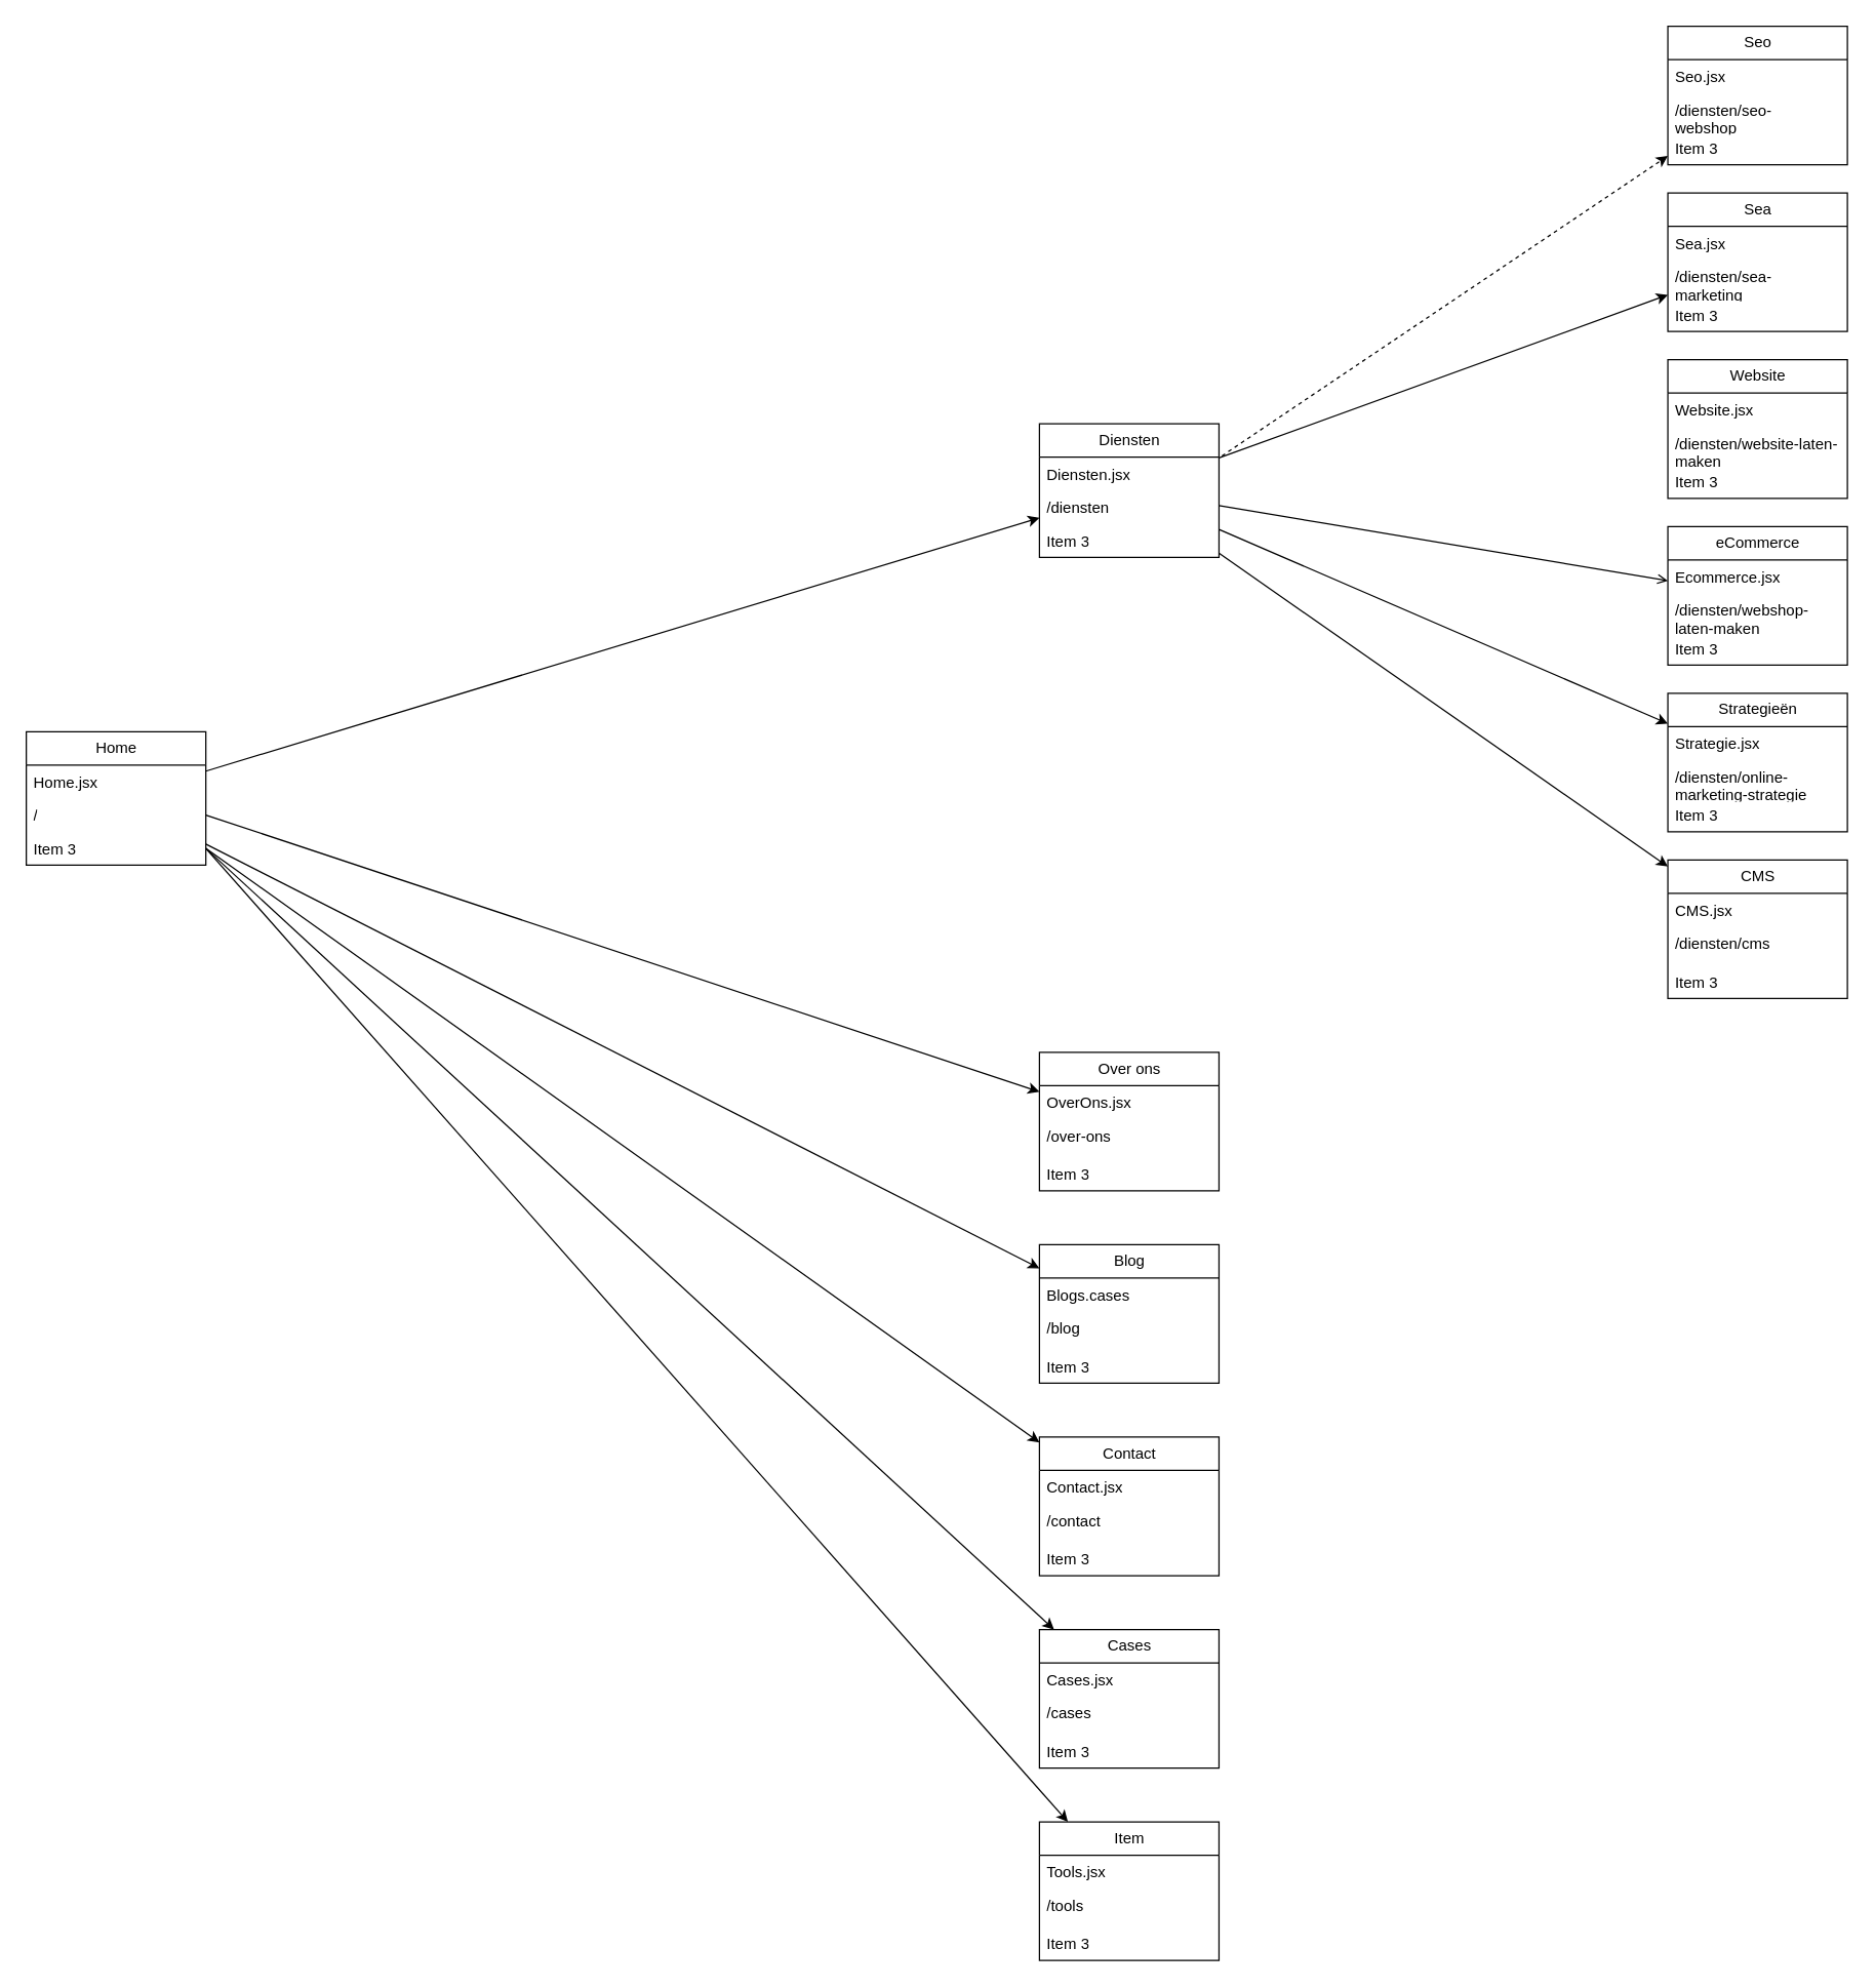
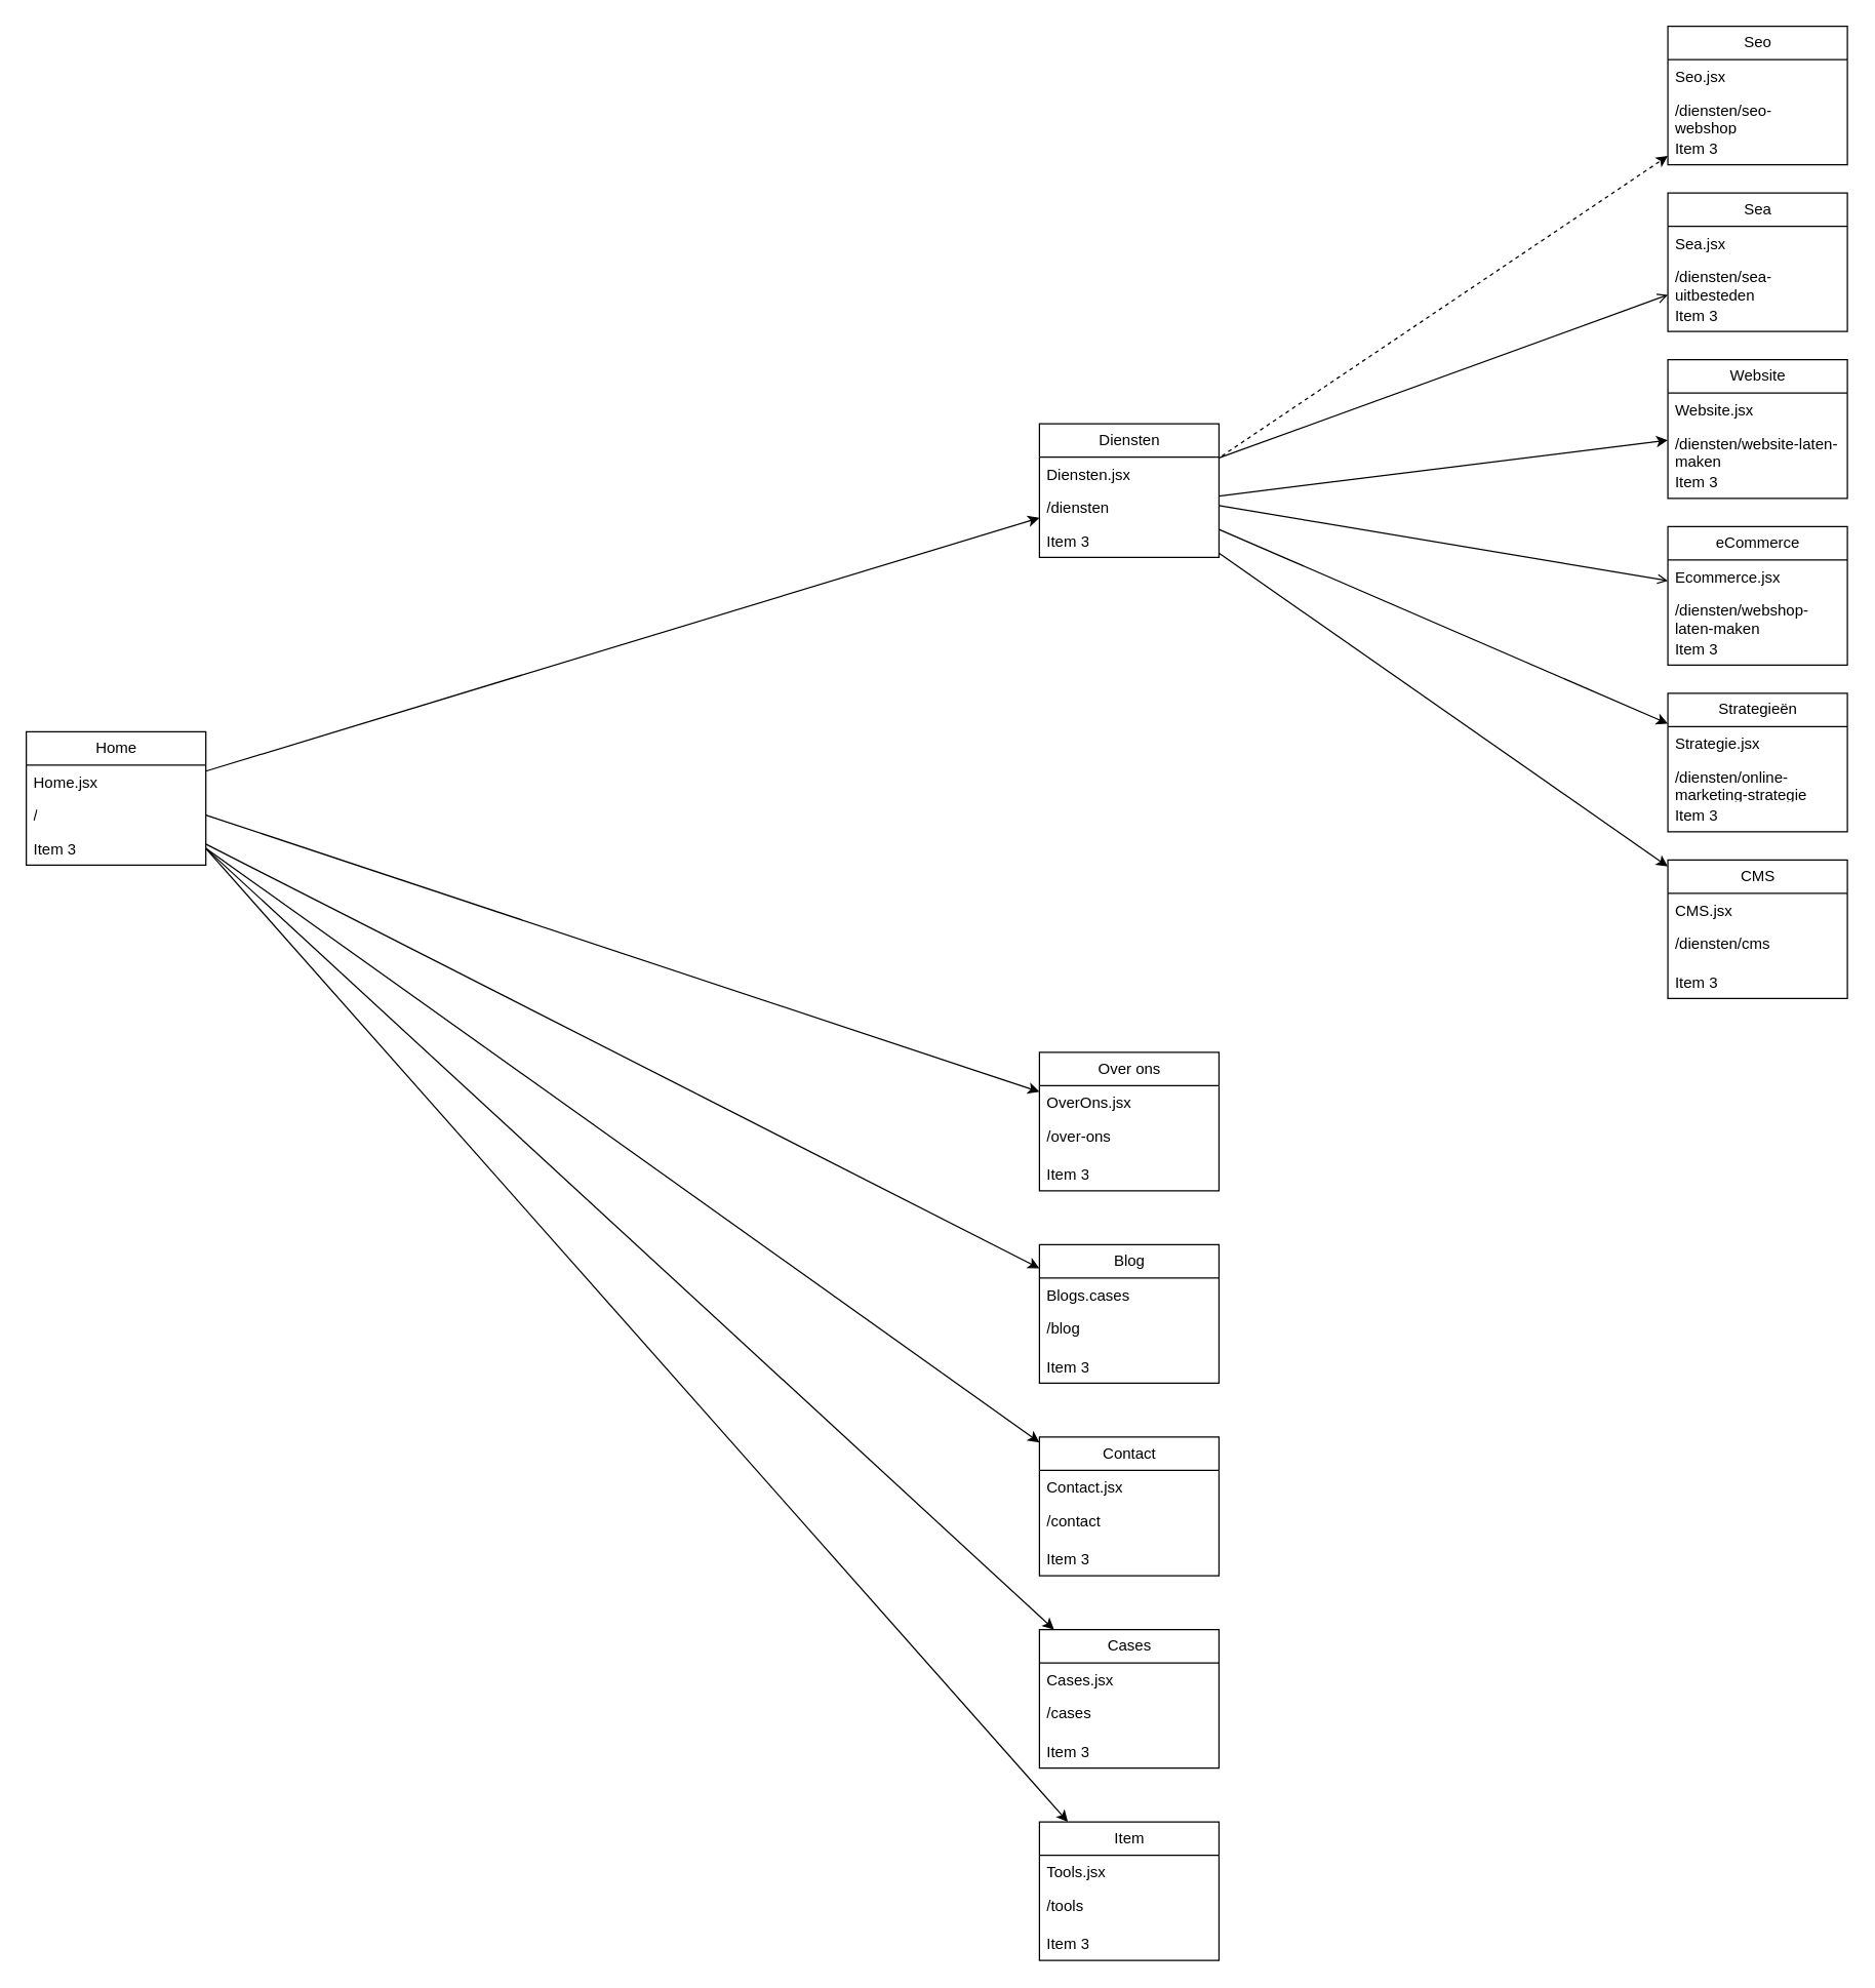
- <mxCell id="22" value="/diensten/sea-&lt;br&gt;marketing" style="text;strokeColor=none;fillColor=none;align=left;verticalAlign=top;spacingLeft=4;spacingRight=4;overflow=hidden;rotatable=0;points=[[0,0.5],[1,0.5]];portConstraint=eastwest;whiteSpace=wrap;html=1;metaEdit=0;backgroundOutline=0;comic=0;" vertex="1" parent="20"><mxGeometry y="52" width="140" height="30" as="geometry" /></mxCell>
+ <mxCell id="22" value="/diensten/sea-&lt;br&gt;uitbesteden" style="text;strokeColor=none;fillColor=none;align=left;verticalAlign=top;spacingLeft=4;spacingRight=4;overflow=hidden;rotatable=0;points=[[0,0.5],[1,0.5]];portConstraint=eastwest;whiteSpace=wrap;html=1;metaEdit=0;backgroundOutline=0;comic=0;" vertex="1" parent="20"><mxGeometry y="52" width="140" height="30" as="geometry" /></mxCell>
- <mxCell id="8" style="edgeStyle=none;html=1;" edge="1" parent="1" source="12" target="20"><mxGeometry relative="1" as="geometry" /></mxCell>
+ <mxCell id="8" style="edgeStyle=none;html=1;endArrow=open;" edge="1" parent="1" source="12" target="20"><mxGeometry relative="1" as="geometry" /></mxCell>
+ <mxCell id="40" style="edgeStyle=none;html=1;" edge="1" parent="1" source="14" target="24"><mxGeometry relative="1" as="geometry" /></mxCell>
